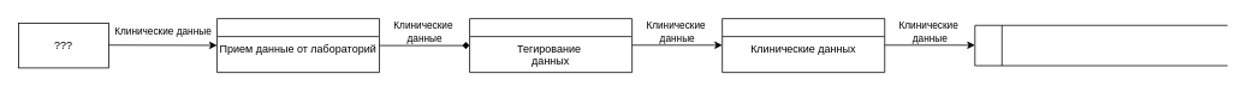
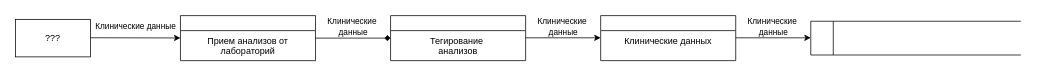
- <mxCell id="5" value="Прием данные от лабораторий" style="text;whiteSpace=wrap;align=center;" vertex="1" parent="4"><mxGeometry y="20" width="180" height="40" as="geometry" /></mxCell>
+ <mxCell id="5" value="Прием анализов от лабораторий" style="text;whiteSpace=wrap;align=center;" vertex="1" parent="4"><mxGeometry y="20" width="180" height="40" as="geometry" /></mxCell>
- <mxCell id="9" value="Тегирование &#10;данных" style="text;whiteSpace=wrap;align=center;" vertex="1" parent="8"><mxGeometry y="20" width="180" height="40" as="geometry" /></mxCell>
+ <mxCell id="9" value="Тегирование &#10;анализов" style="text;whiteSpace=wrap;align=center;" vertex="1" parent="8"><mxGeometry y="20" width="180" height="40" as="geometry" /></mxCell>
